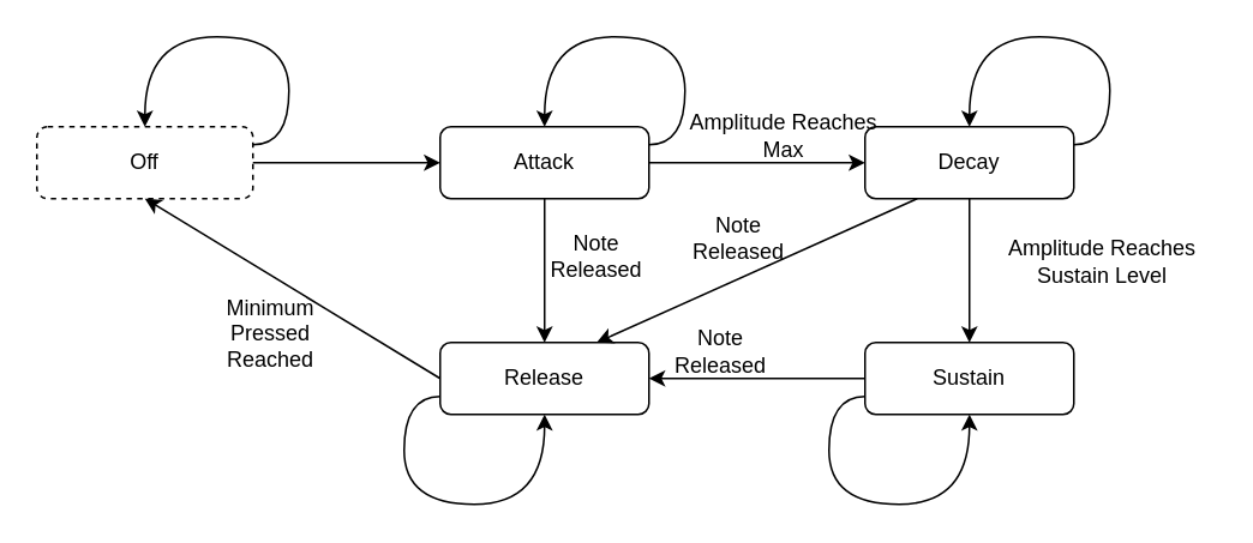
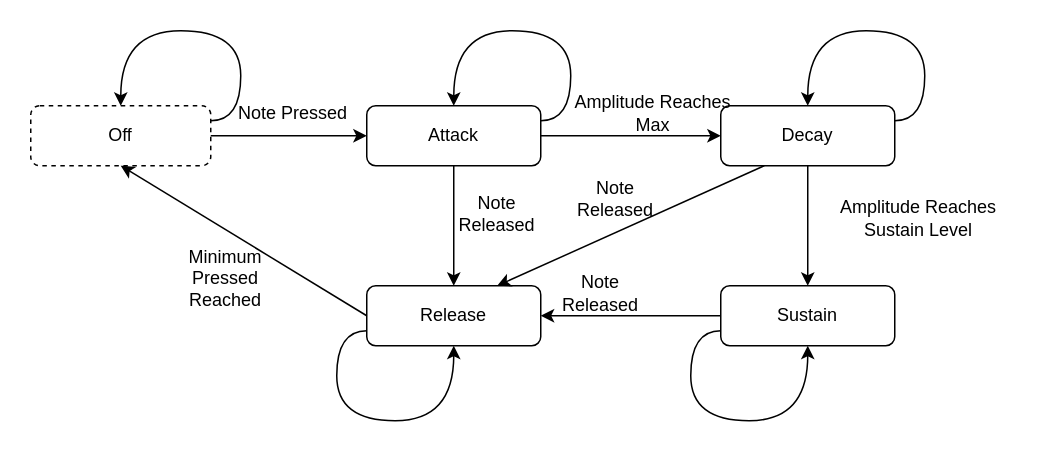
+ <mxCell id="10" value="Note Pressed" style="text;html=1;strokeColor=none;fillColor=none;align=center;verticalAlign=middle;whiteSpace=wrap;rounded=0;" vertex="1" parent="1"><mxGeometry x="150" y="60" width="90" height="30" as="geometry" /></mxCell>
